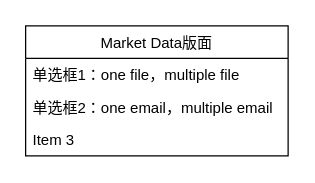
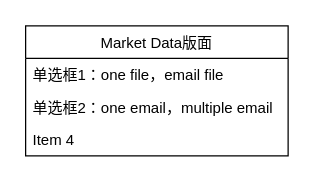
- <mxCell id="3" value="单选框1：one file，multiple file" style="text;strokeColor=none;fillColor=none;align=left;verticalAlign=top;spacingLeft=4;spacingRight=4;overflow=hidden;rotatable=0;points=[[0,0.5],[1,0.5]];portConstraint=eastwest;" vertex="1" parent="2"><mxGeometry y="26" width="210" height="26" as="geometry" /></mxCell>
+ <mxCell id="3" value="单选框1：one file，email file" style="text;strokeColor=none;fillColor=none;align=left;verticalAlign=top;spacingLeft=4;spacingRight=4;overflow=hidden;rotatable=0;points=[[0,0.5],[1,0.5]];portConstraint=eastwest;" vertex="1" parent="2"><mxGeometry y="26" width="210" height="26" as="geometry" /></mxCell>
- <mxCell id="5" value="Item 3" style="text;strokeColor=none;fillColor=none;align=left;verticalAlign=top;spacingLeft=4;spacingRight=4;overflow=hidden;rotatable=0;points=[[0,0.5],[1,0.5]];portConstraint=eastwest;" vertex="1" parent="2"><mxGeometry y="78" width="210" height="26" as="geometry" /></mxCell>
+ <mxCell id="5" value="Item 4" style="text;strokeColor=none;fillColor=none;align=left;verticalAlign=top;spacingLeft=4;spacingRight=4;overflow=hidden;rotatable=0;points=[[0,0.5],[1,0.5]];portConstraint=eastwest;" vertex="1" parent="2"><mxGeometry y="78" width="210" height="26" as="geometry" /></mxCell>
